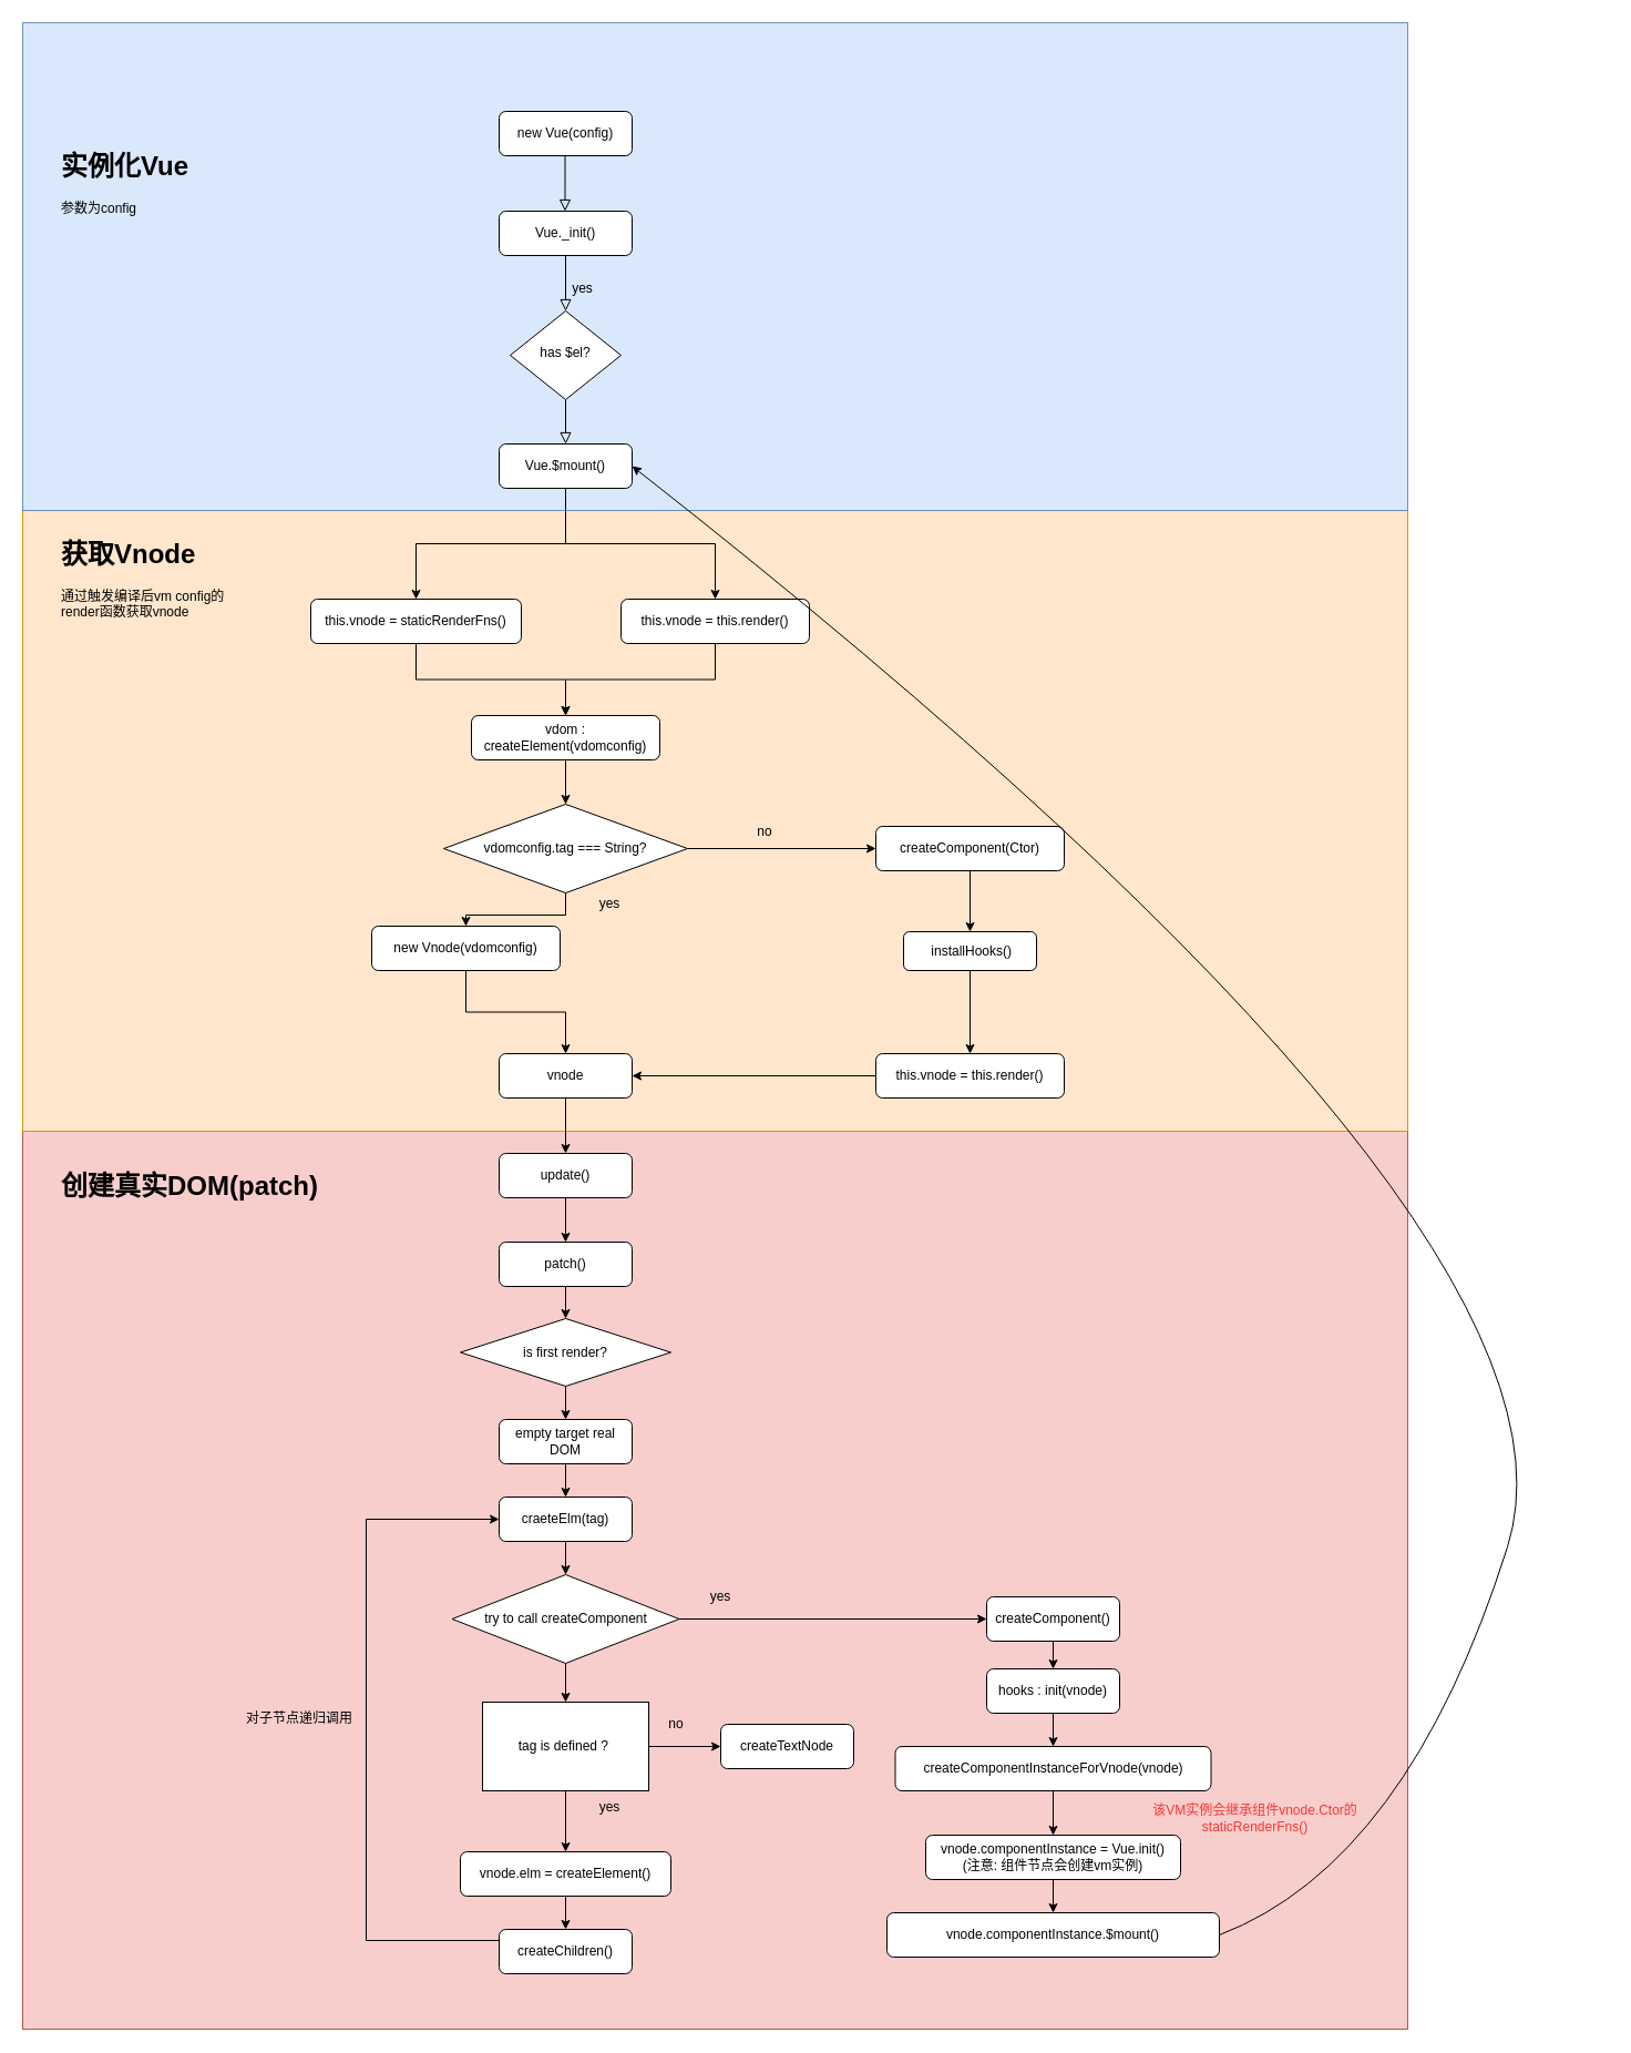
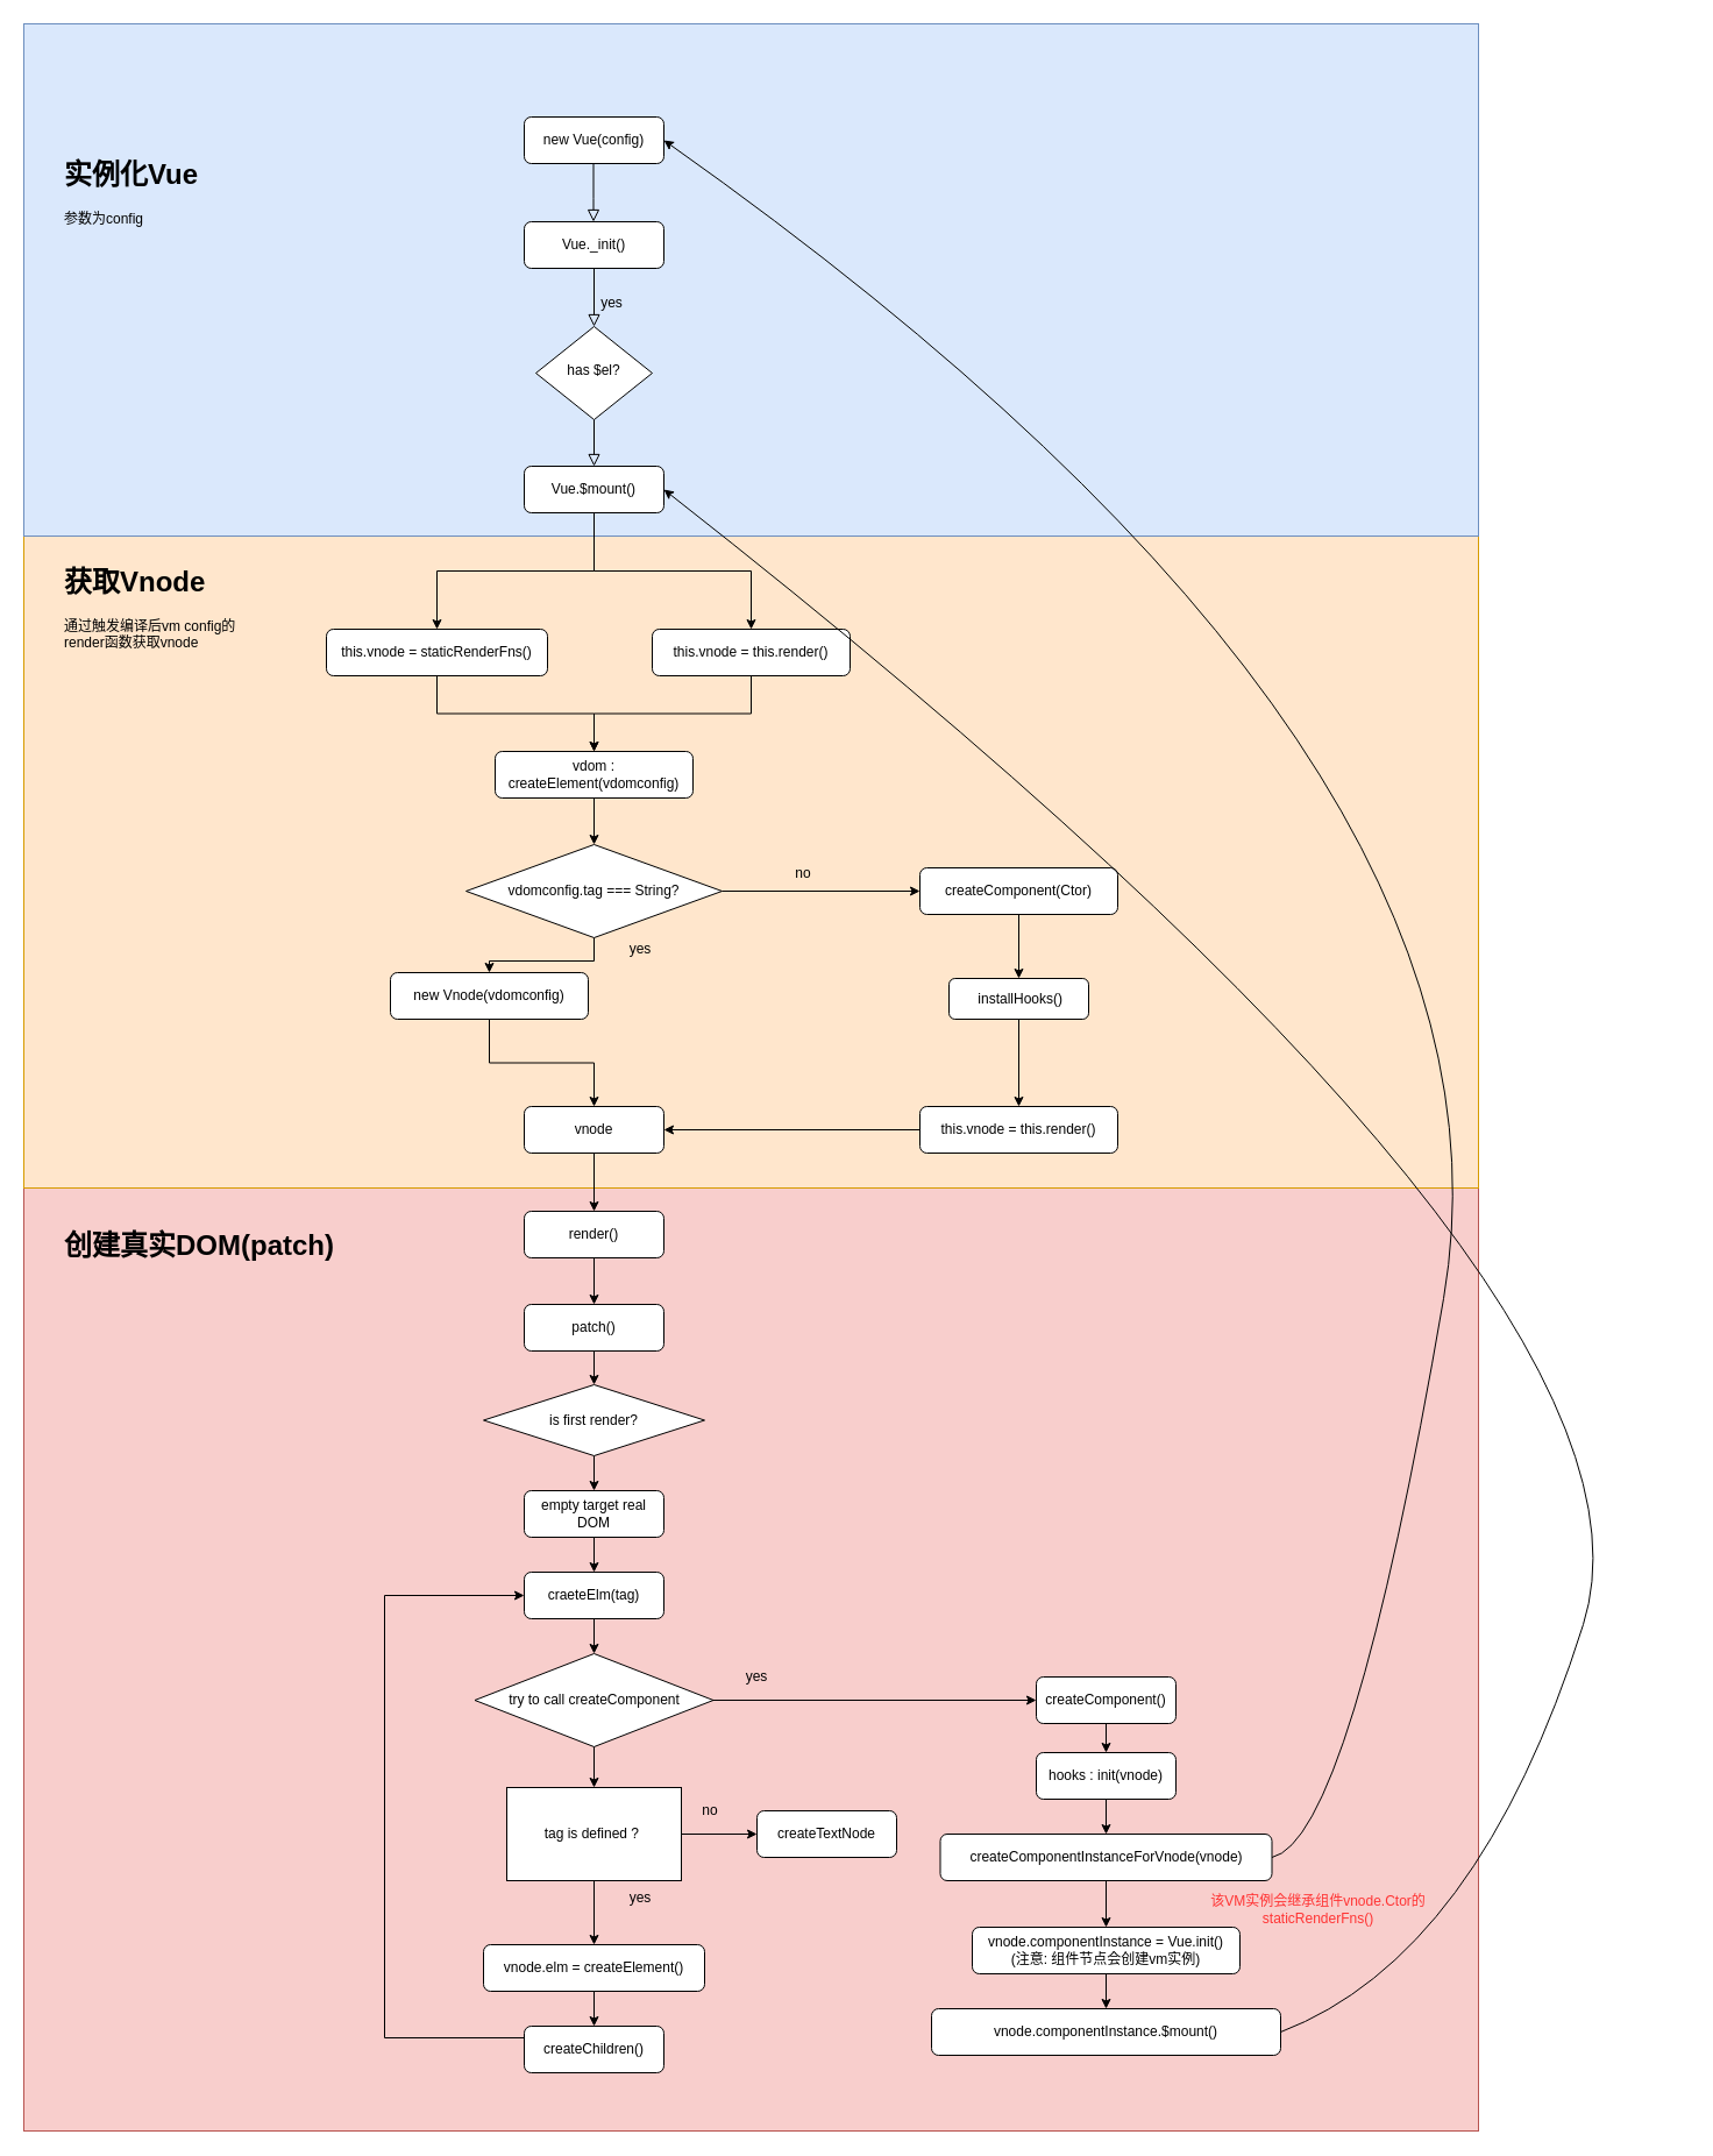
+ <mxCell id="59" value="" style="curved=1;endArrow=classic;html=1;exitX=1;exitY=0.5;exitDx=0;exitDy=0;entryX=1;entryY=0.5;entryDx=0;entryDy=0;" edge="1" parent="1" source="58" target="5"><mxGeometry width="50" height="50" relative="1" as="geometry"><mxPoint x="750" y="1620" as="sourcePoint" /><mxPoint x="1210" y="510" as="targetPoint" /><Array as="points"><mxPoint x="1160" y="1580" /><mxPoint x="1320" y="650" /></Array></mxGeometry></mxCell>
- <mxCell id="39" value="update()" style="rounded=1;whiteSpace=wrap;html=1;" vertex="1" parent="1"><mxGeometry x="450" y="1040" width="120" height="40" as="geometry" /></mxCell>
+ <mxCell id="39" value="render()" style="rounded=1;whiteSpace=wrap;html=1;" vertex="1" parent="1"><mxGeometry x="450" y="1040" width="120" height="40" as="geometry" /></mxCell>
- <mxCell id="77" value="对子节点递归调用" style="text;html=1;strokeColor=none;fillColor=none;align=center;verticalAlign=middle;whiteSpace=wrap;rounded=0;" vertex="1" parent="1"><mxGeometry x="220" y="1540" width="100" height="20" as="geometry" /></mxCell>
